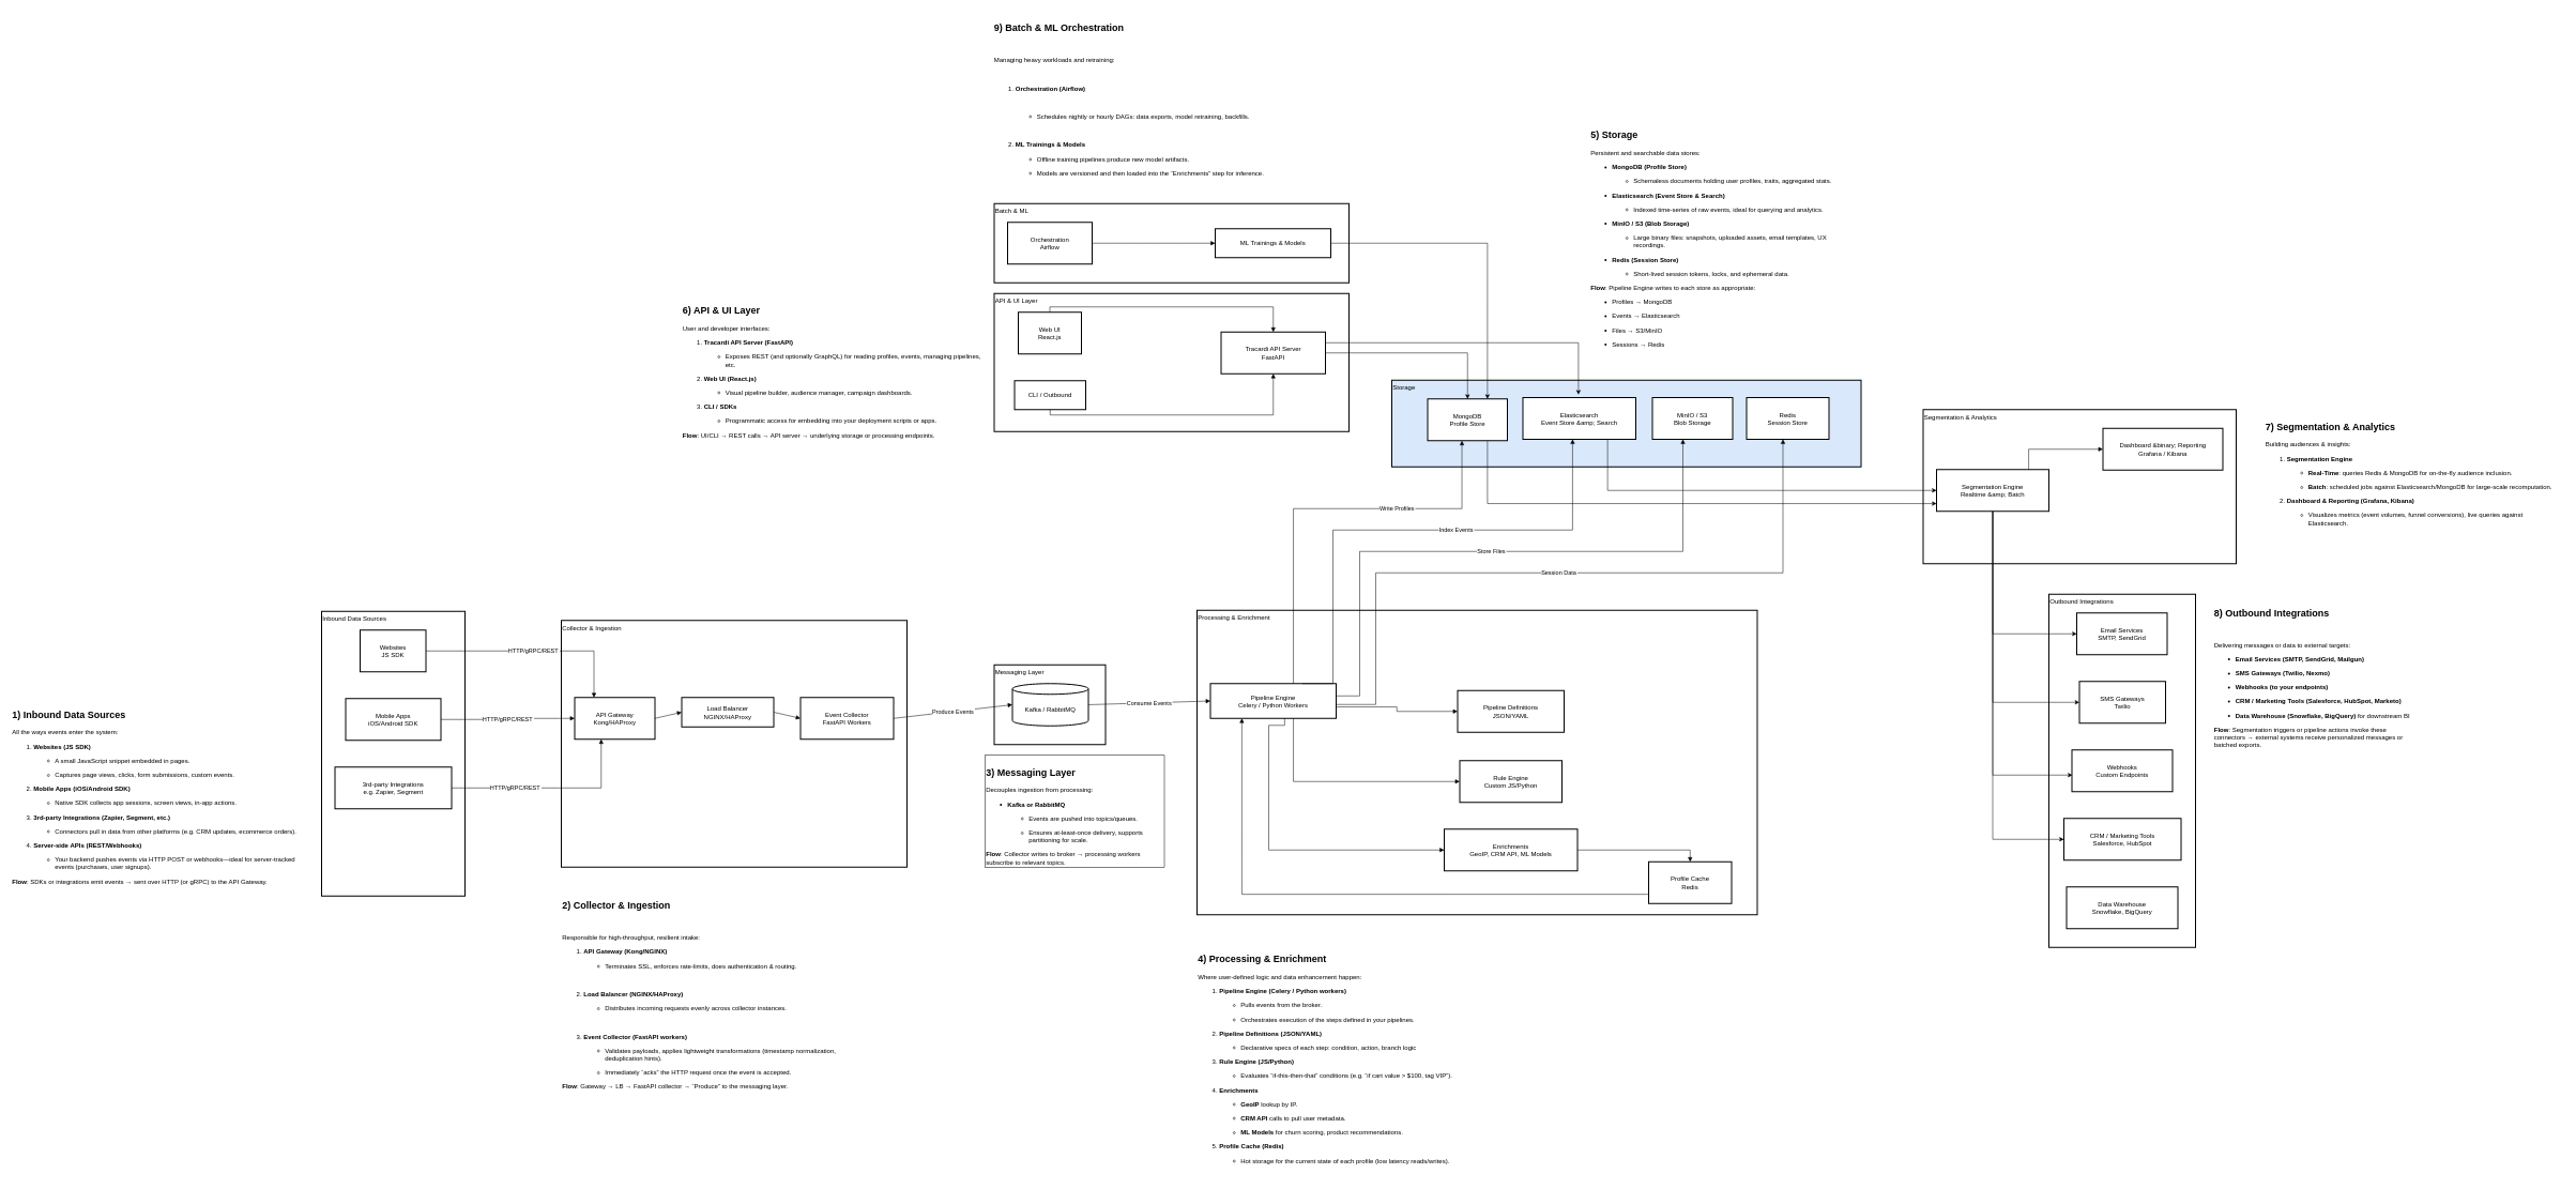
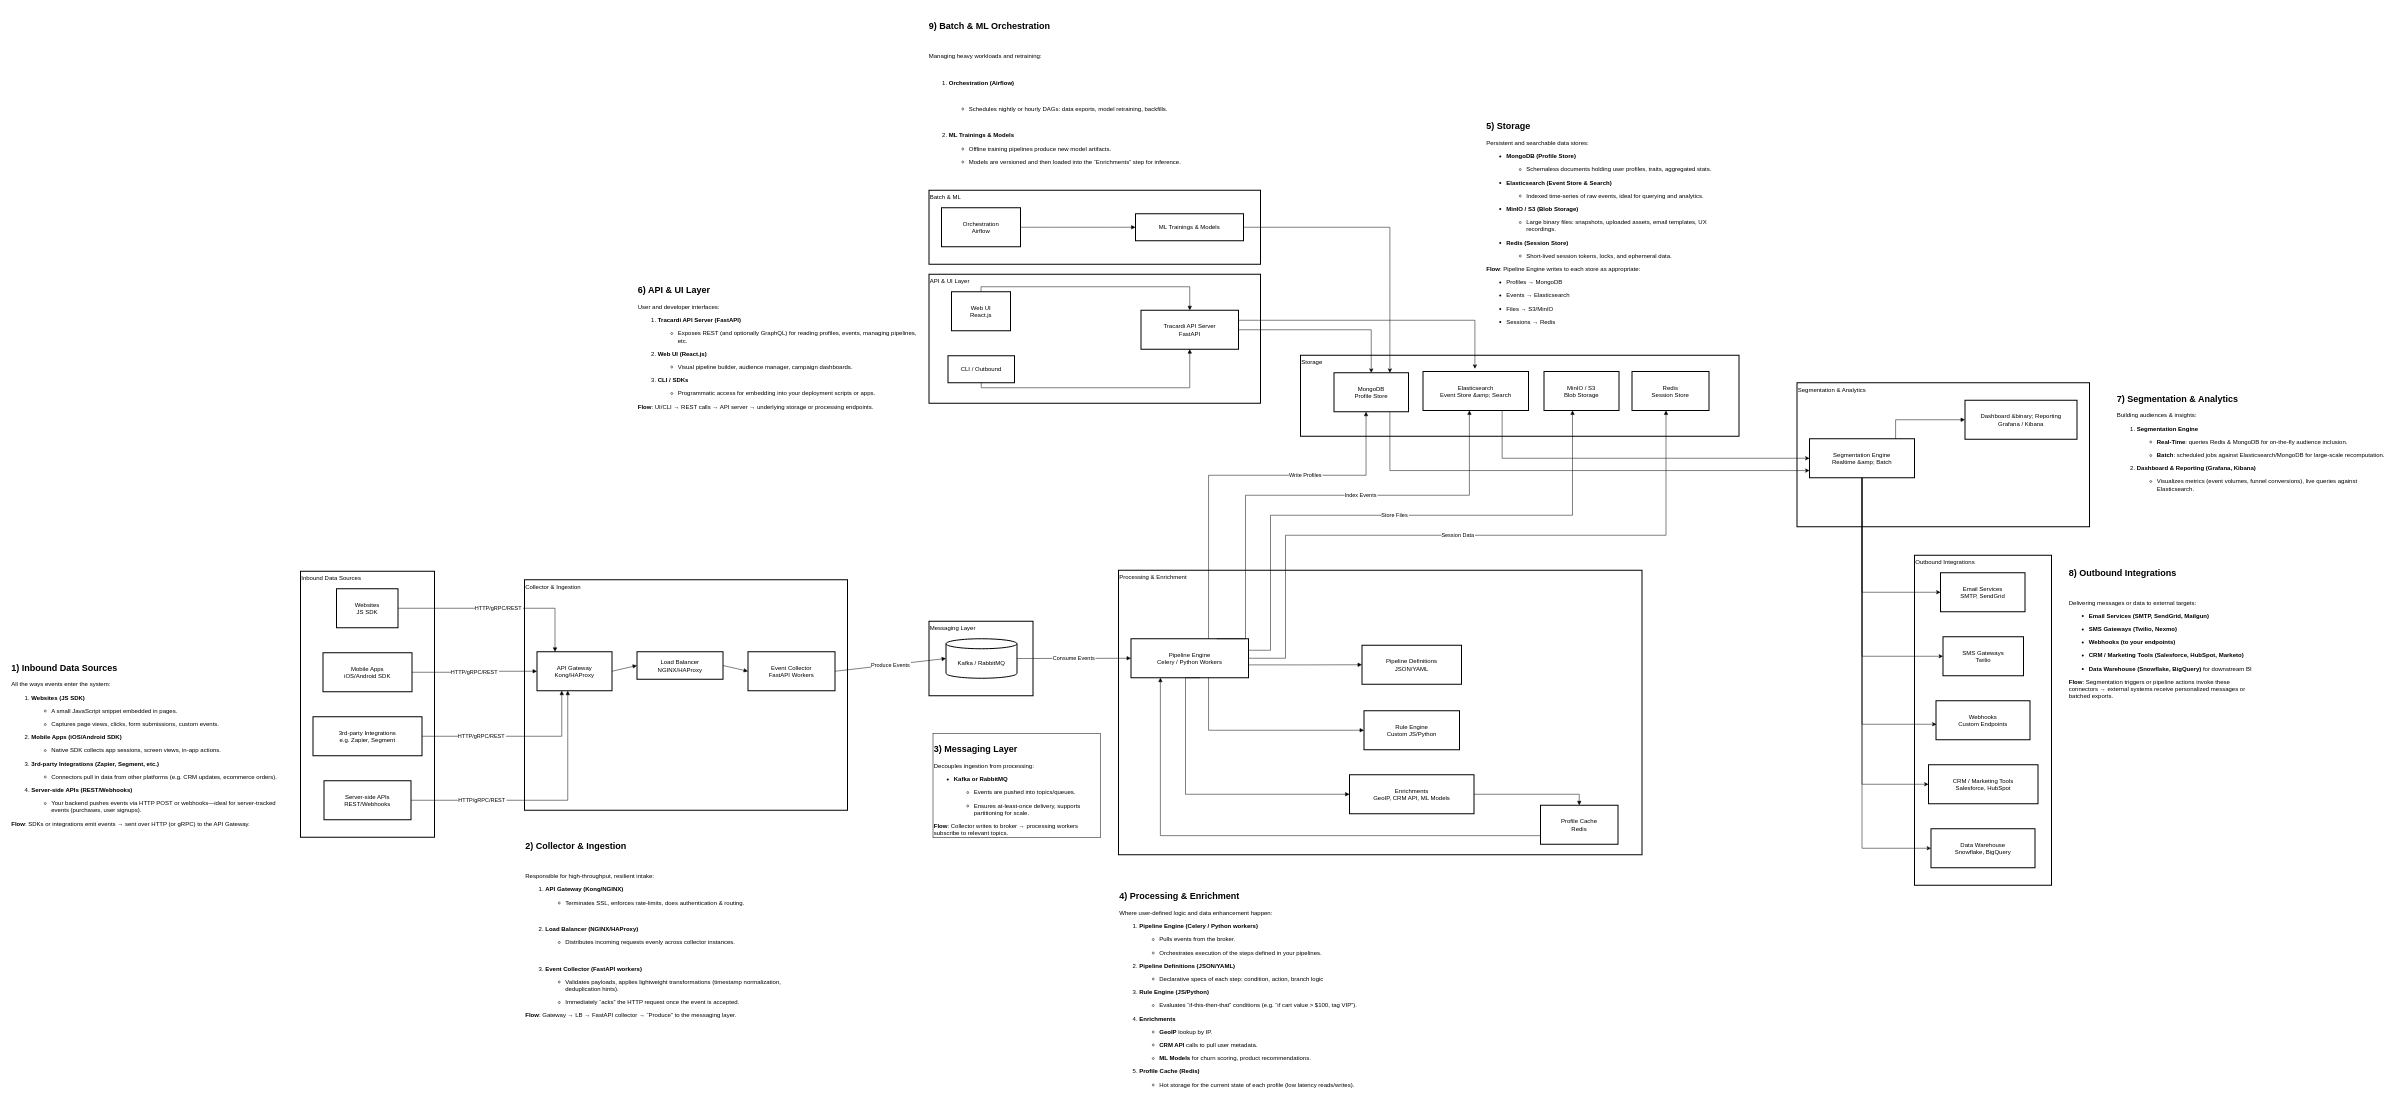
- <mxCell id="6" value="Storage" style="whiteSpace=wrap;strokeWidth=2;verticalAlign=top;align=left;strokeColor=default;rounded=0;fillColor=#dae8fc;" parent="1" vertex="1"><mxGeometry x="2600" y="710" width="877" height="162" as="geometry" /></mxCell>
+ <mxCell id="6" value="Storage" style="whiteSpace=wrap;strokeWidth=2;verticalAlign=top;align=left;strokeColor=default;rounded=0;" parent="1" vertex="1"><mxGeometry x="2600" y="710" width="877" height="162" as="geometry" /></mxCell>
- <mxCell id="19" value="Pipeline Engine&#10;Celery / Python Workers" style="whiteSpace=wrap;strokeWidth=2;strokeColor=default;rounded=0;" parent="1" vertex="1"><mxGeometry x="2261" y="1277" width="235" height="65" as="geometry" /></mxCell>
+ <mxCell id="19" value="Pipeline Engine&#10;Celery / Python Workers" style="whiteSpace=wrap;strokeWidth=2;strokeColor=default;rounded=0;" parent="1" vertex="1"><mxGeometry x="2261" y="1277" width="235" height="78" as="geometry" /></mxCell>
- <mxCell id="71" value="&lt;h2 data-start=&quot;1541&quot; data-end=&quot;1564&quot;&gt;3) Messaging Layer&lt;/h2&gt;&lt;p data-start=&quot;1565&quot; data-end=&quot;1601&quot;&gt;Decouples ingestion from processing:&lt;/p&gt;&lt;ul data-start=&quot;1603&quot; data-end=&quot;1741&quot;&gt;&lt;li data-start=&quot;1603&quot; data-end=&quot;1741&quot;&gt;&lt;p data-start=&quot;1605&quot; data-end=&quot;1628&quot;&gt;&lt;strong data-start=&quot;1605&quot; data-end=&quot;1626&quot;&gt;Kafka or RabbitMQ&lt;/strong&gt;&lt;/p&gt;&lt;ul data-start=&quot;1631&quot; data-end=&quot;1741&quot;&gt;&lt;li data-start=&quot;1631&quot; data-end=&quot;1672&quot;&gt;&lt;p data-start=&quot;1633&quot; data-end=&quot;1672&quot;&gt;Events are pushed into topics/queues.&lt;/p&gt;&lt;/li&gt;&lt;li data-start=&quot;1675&quot; data-end=&quot;1741&quot;&gt;&lt;p data-start=&quot;1677&quot; data-end=&quot;1741&quot;&gt;Ensures at-least-once delivery, supports partitioning for scale.&lt;/p&gt;&lt;/li&gt;&lt;/ul&gt;&lt;/li&gt;&lt;/ul&gt;&lt;p data-start=&quot;1743&quot; data-end=&quot;1830&quot;&gt;&lt;strong data-start=&quot;1743&quot; data-end=&quot;1751&quot;&gt;Flow&lt;/strong&gt;: Collector writes to broker → processing workers subscribe to relevant topics.&lt;/p&gt;" style="text;whiteSpace=wrap;html=1;strokeColor=default;rounded=0;" parent="1" vertex="1"><mxGeometry x="1840" y="1411" width="335" height="209" as="geometry" /></mxCell>
+ <mxCell id="71" value="&lt;h2 data-start=&quot;1541&quot; data-end=&quot;1564&quot;&gt;3) Messaging Layer&lt;/h2&gt;&lt;p data-start=&quot;1565&quot; data-end=&quot;1601&quot;&gt;Decouples ingestion from processing:&lt;/p&gt;&lt;ul data-start=&quot;1603&quot; data-end=&quot;1741&quot;&gt;&lt;li data-start=&quot;1603&quot; data-end=&quot;1741&quot;&gt;&lt;p data-start=&quot;1605&quot; data-end=&quot;1628&quot;&gt;&lt;strong data-start=&quot;1605&quot; data-end=&quot;1626&quot;&gt;Kafka or RabbitMQ&lt;/strong&gt;&lt;/p&gt;&lt;ul data-start=&quot;1631&quot; data-end=&quot;1741&quot;&gt;&lt;li data-start=&quot;1631&quot; data-end=&quot;1672&quot;&gt;&lt;p data-start=&quot;1633&quot; data-end=&quot;1672&quot;&gt;Events are pushed into topics/queues.&lt;/p&gt;&lt;/li&gt;&lt;li data-start=&quot;1675&quot; data-end=&quot;1741&quot;&gt;&lt;p data-start=&quot;1677&quot; data-end=&quot;1741&quot;&gt;Ensures at-least-once delivery, supports partitioning for scale.&lt;/p&gt;&lt;/li&gt;&lt;/ul&gt;&lt;/li&gt;&lt;/ul&gt;&lt;p data-start=&quot;1743&quot; data-end=&quot;1830&quot;&gt;&lt;strong data-start=&quot;1743&quot; data-end=&quot;1751&quot;&gt;Flow&lt;/strong&gt;: Collector writes to broker → processing workers subscribe to relevant topics.&lt;/p&gt;" style="text;whiteSpace=wrap;html=1;strokeColor=default;rounded=0;" parent="1" vertex="1"><mxGeometry x="1865" y="1466" width="335" height="209" as="geometry" /></mxCell>
+ <mxCell id="14" value="Server-side APIs&#10;REST/Webhooks" style="whiteSpace=wrap;strokeWidth=2;strokeColor=default;rounded=0;" parent="1" vertex="1"><mxGeometry x="647" y="1561" width="174" height="78" as="geometry" /></mxCell>
+ <mxCell id="51" value="HTTP/gRPC/REST" style="startArrow=none;endArrow=block;exitX=1;exitY=0.5;entryX=0.41;entryY=1;rounded=0;edgeStyle=orthogonalEdgeStyle;strokeColor=default;" parent="1" source="14" target="15" edge="1"><mxGeometry x="-0.466" relative="1" as="geometry"><mxPoint as="offset" /></mxGeometry></mxCell>
+ <mxCell id="37" style="edgeStyle=orthogonalEdgeStyle;rounded=0;orthogonalLoop=1;jettySize=auto;html=1;entryX=0;entryY=0.5;entryDx=0;entryDy=0;exitX=0.5;exitY=1;exitDx=0;exitDy=0;strokeColor=default;" edge="1" parent="1" source="38" target="44"><mxGeometry relative="1" as="geometry" /></mxCell>
